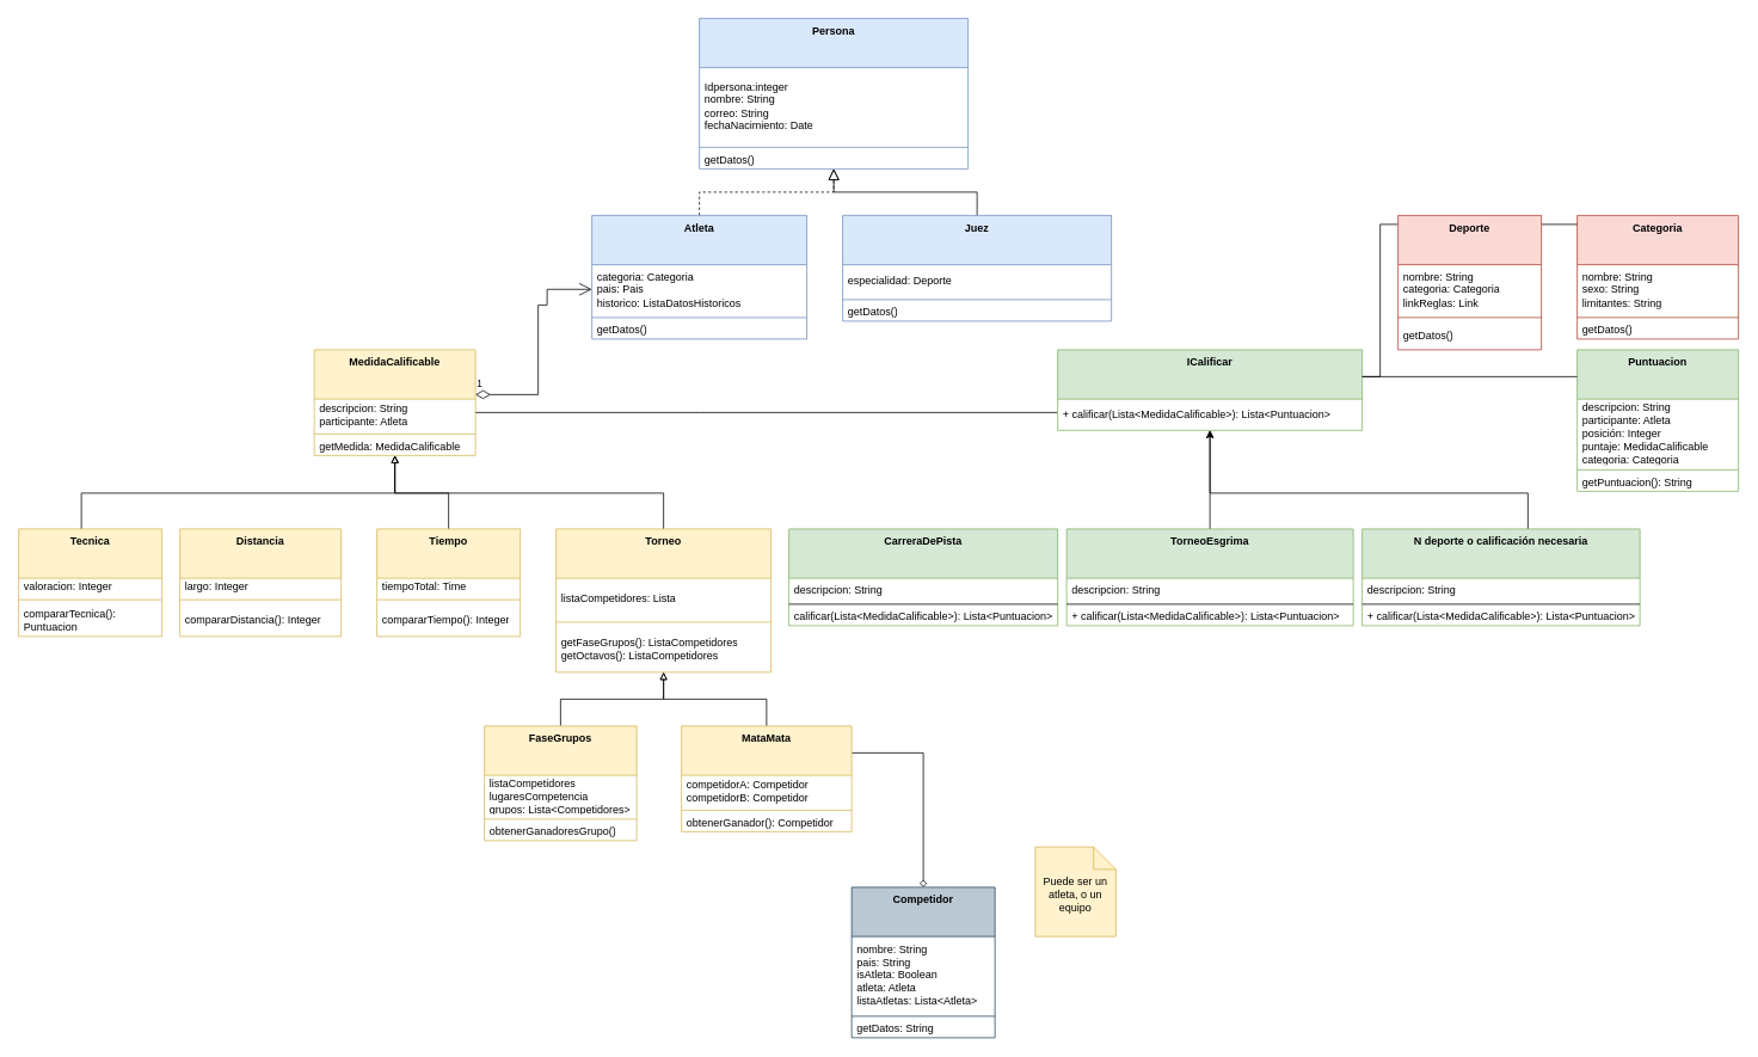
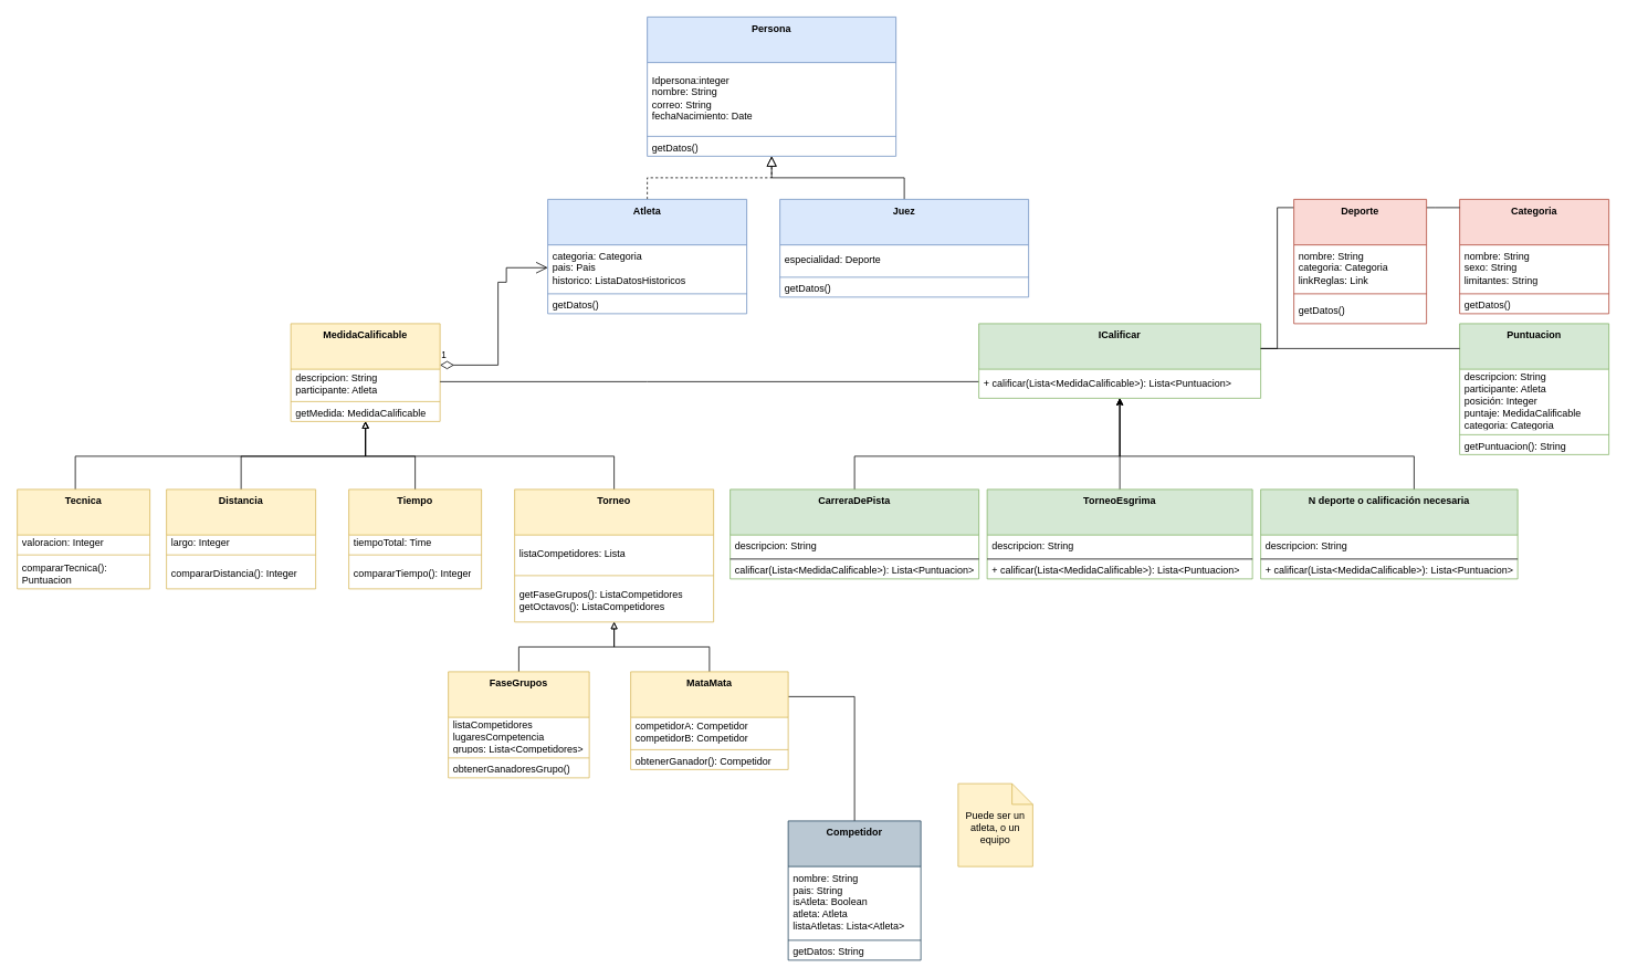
+ <mxCell id="47" style="edgeStyle=orthogonalEdgeStyle;rounded=0;orthogonalLoop=1;jettySize=auto;html=1;" edge="1" parent="1" source="48" target="38"><mxGeometry relative="1" as="geometry"><Array as="points"><mxPoint x="1030" y="550" /><mxPoint x="1350" y="550" /></Array></mxGeometry></mxCell>
+ <mxCell id="11" style="edgeStyle=orthogonalEdgeStyle;rounded=0;orthogonalLoop=1;jettySize=auto;html=1;endArrow=block;endFill=0;" edge="1" parent="1" source="12" target="2"><mxGeometry relative="1" as="geometry"><Array as="points"><mxPoint x="290" y="550" /><mxPoint x="440" y="550" /></Array></mxGeometry></mxCell>
- <mxCell id="32" style="edgeStyle=orthogonalEdgeStyle;rounded=0;orthogonalLoop=1;jettySize=auto;html=1;endArrow=diamond;endFill=0;" edge="1" parent="1" source="33" target="85"><mxGeometry relative="1" as="geometry"><Array as="points"><mxPoint x="1030" y="840" /><mxPoint x="1030" y="840" /></Array></mxGeometry></mxCell>
+ <mxCell id="32" style="edgeStyle=orthogonalEdgeStyle;rounded=0;orthogonalLoop=1;jettySize=auto;html=1;endArrow=none;endFill=0;" edge="1" parent="1" source="33" target="85"><mxGeometry relative="1" as="geometry"><Array as="points"><mxPoint x="1030" y="840" /><mxPoint x="1030" y="840" /></Array></mxGeometry></mxCell>
